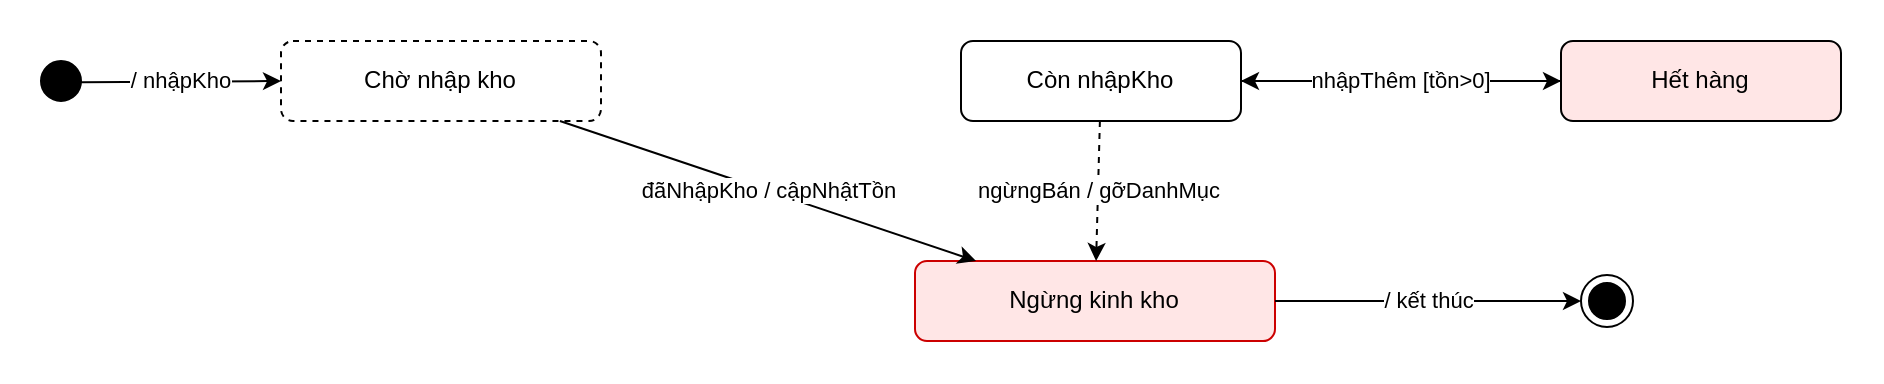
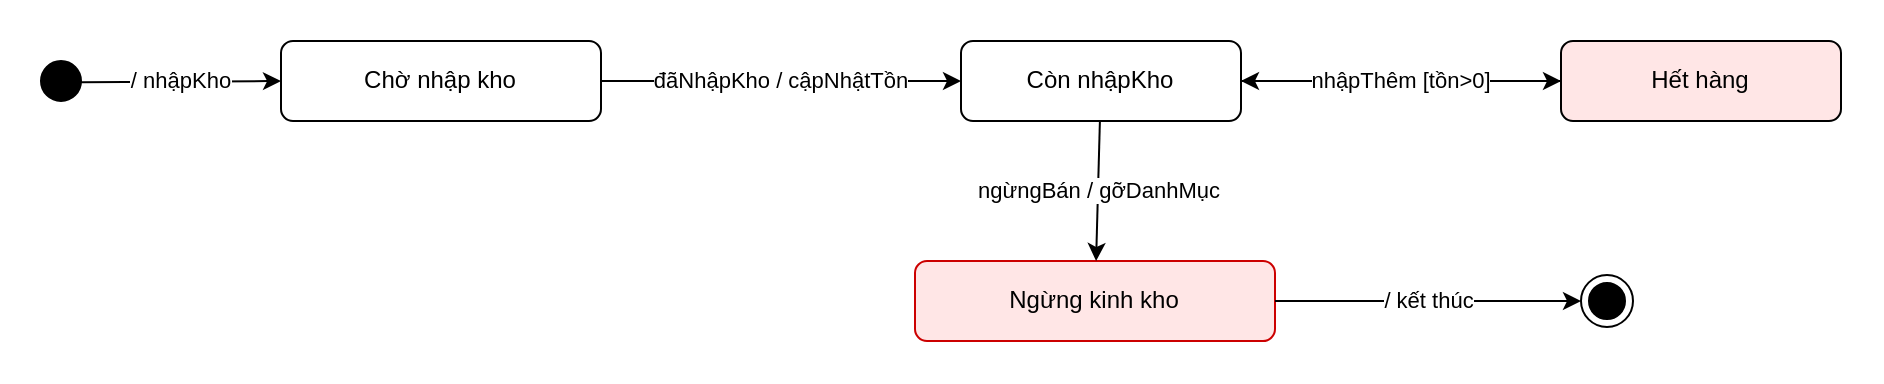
- <mxCell id="3" value="Chờ nhập kho" style="rounded=1;whiteSpace=wrap;html=1;dashed=1;" parent="1" vertex="1"><mxGeometry x="140" y="20" width="160" height="40" as="geometry" /></mxCell>
+ <mxCell id="3" value="Chờ nhập kho" style="rounded=1;whiteSpace=wrap;html=1;" parent="1" vertex="1"><mxGeometry x="140" y="20" width="160" height="40" as="geometry" /></mxCell>
- <mxCell id="12" value="ngừngBán / gỡDanhMục" style="endArrow=classic;html=1;dashed=1;" parent="1" source="4" target="6" edge="1"><mxGeometry relative="1" as="geometry" /></mxCell>
+ <mxCell id="12" value="ngừngBán / gỡDanhMục" style="endArrow=classic;html=1;" parent="1" source="4" target="6" edge="1"><mxGeometry relative="1" as="geometry" /></mxCell>
- <mxCell id="9" value="đãNhậpKho / cậpNhậtTồn" style="endArrow=classic;html=1;" parent="1" source="3" target="6" edge="1"><mxGeometry relative="1" as="geometry" /></mxCell>
+ <mxCell id="9" value="đãNhậpKho / cậpNhậtTồn" style="endArrow=classic;html=1;" parent="1" source="3" target="4" edge="1"><mxGeometry relative="1" as="geometry" /></mxCell>
